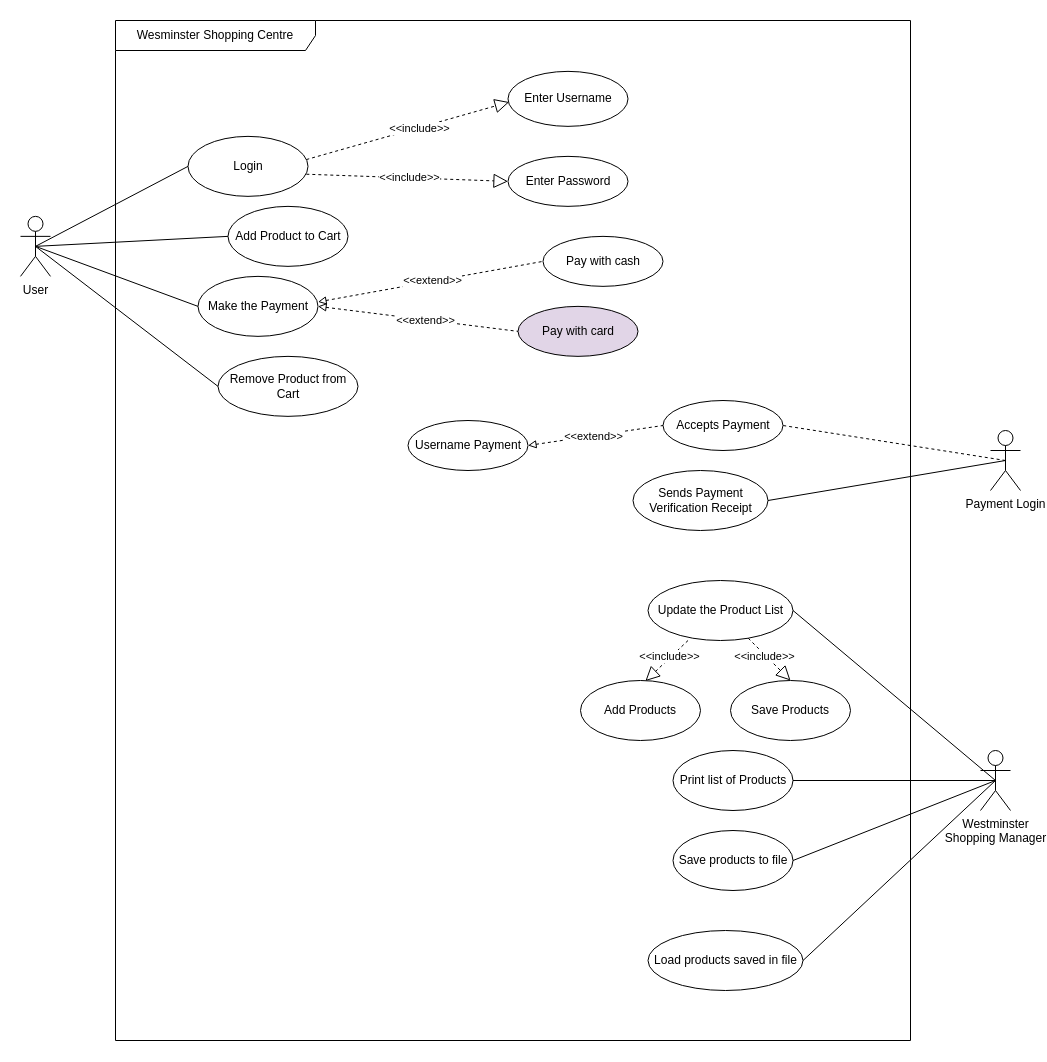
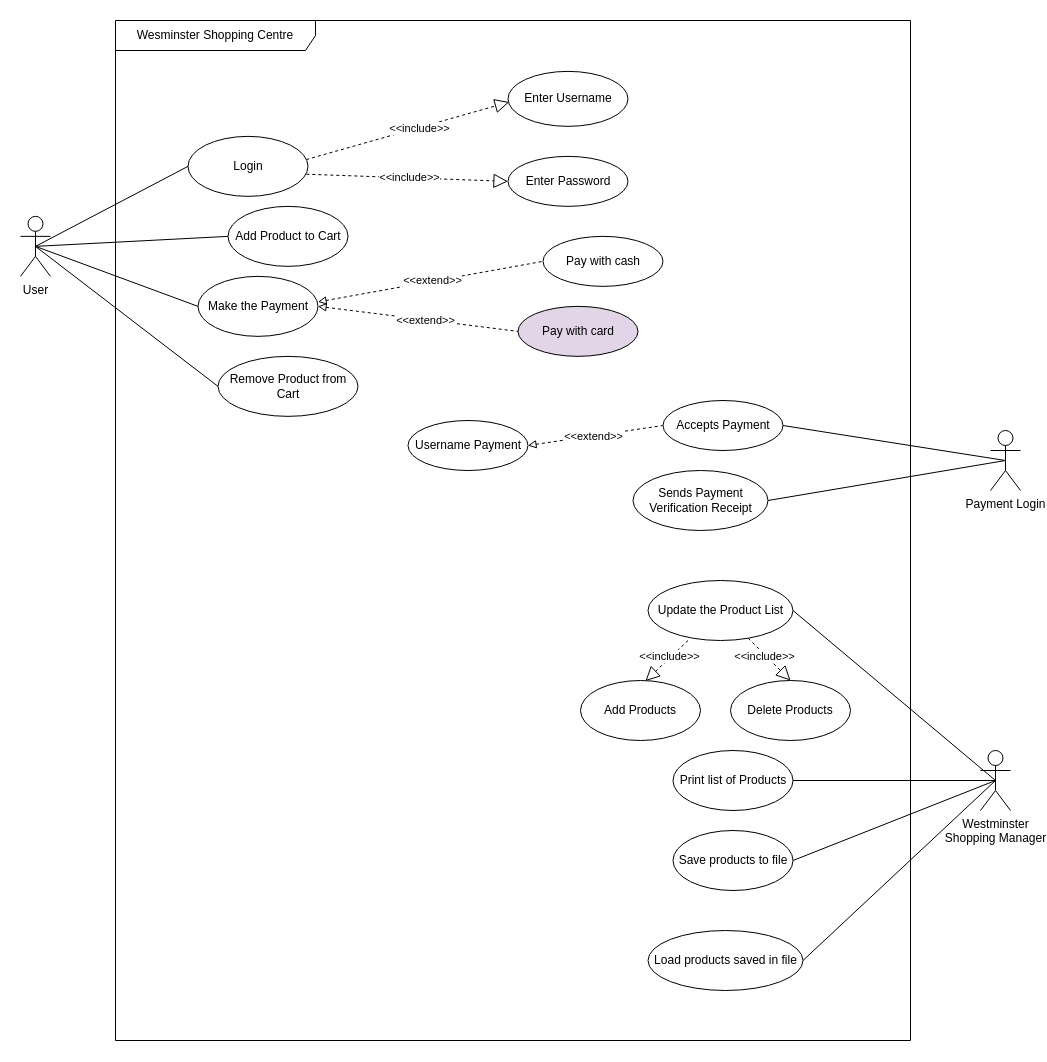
- <mxCell id="48" value="" style="endArrow=none;html=1;rounded=0;exitX=0.5;exitY=0.5;exitDx=0;exitDy=0;exitPerimeter=0;entryX=1;entryY=0.5;entryDx=0;entryDy=0;dashed=1;" parent="1" source="47" target="31" edge="1"><mxGeometry width="50" height="50" relative="1" as="geometry"><mxPoint x="560" y="630" as="sourcePoint" /><mxPoint x="620" y="580" as="targetPoint" /></mxGeometry></mxCell>
+ <mxCell id="48" value="" style="endArrow=none;html=1;rounded=0;exitX=0.5;exitY=0.5;exitDx=0;exitDy=0;exitPerimeter=0;entryX=1;entryY=0.5;entryDx=0;entryDy=0;" parent="1" source="47" target="31" edge="1"><mxGeometry width="50" height="50" relative="1" as="geometry"><mxPoint x="560" y="630" as="sourcePoint" /><mxPoint x="620" y="580" as="targetPoint" /></mxGeometry></mxCell>
- <mxCell id="30" value="Save Products" style="ellipse;whiteSpace=wrap;html=1;" parent="29" vertex="1"><mxGeometry width="120" height="60" as="geometry" /></mxCell>
+ <mxCell id="30" value="Delete Products" style="ellipse;whiteSpace=wrap;html=1;" parent="29" vertex="1"><mxGeometry width="120" height="60" as="geometry" /></mxCell>
